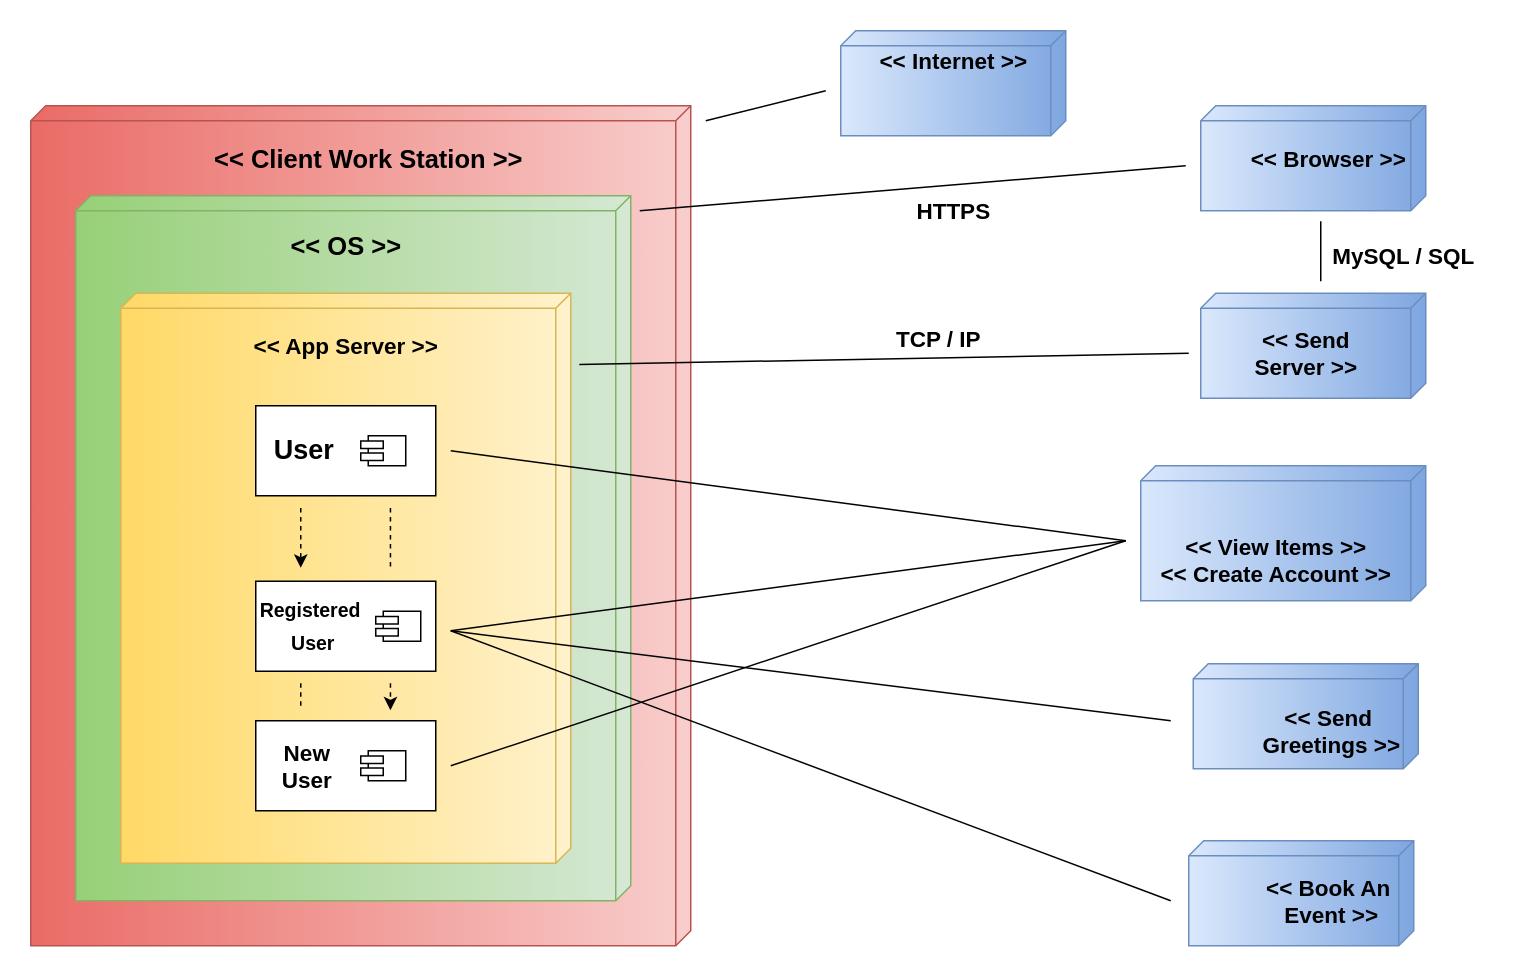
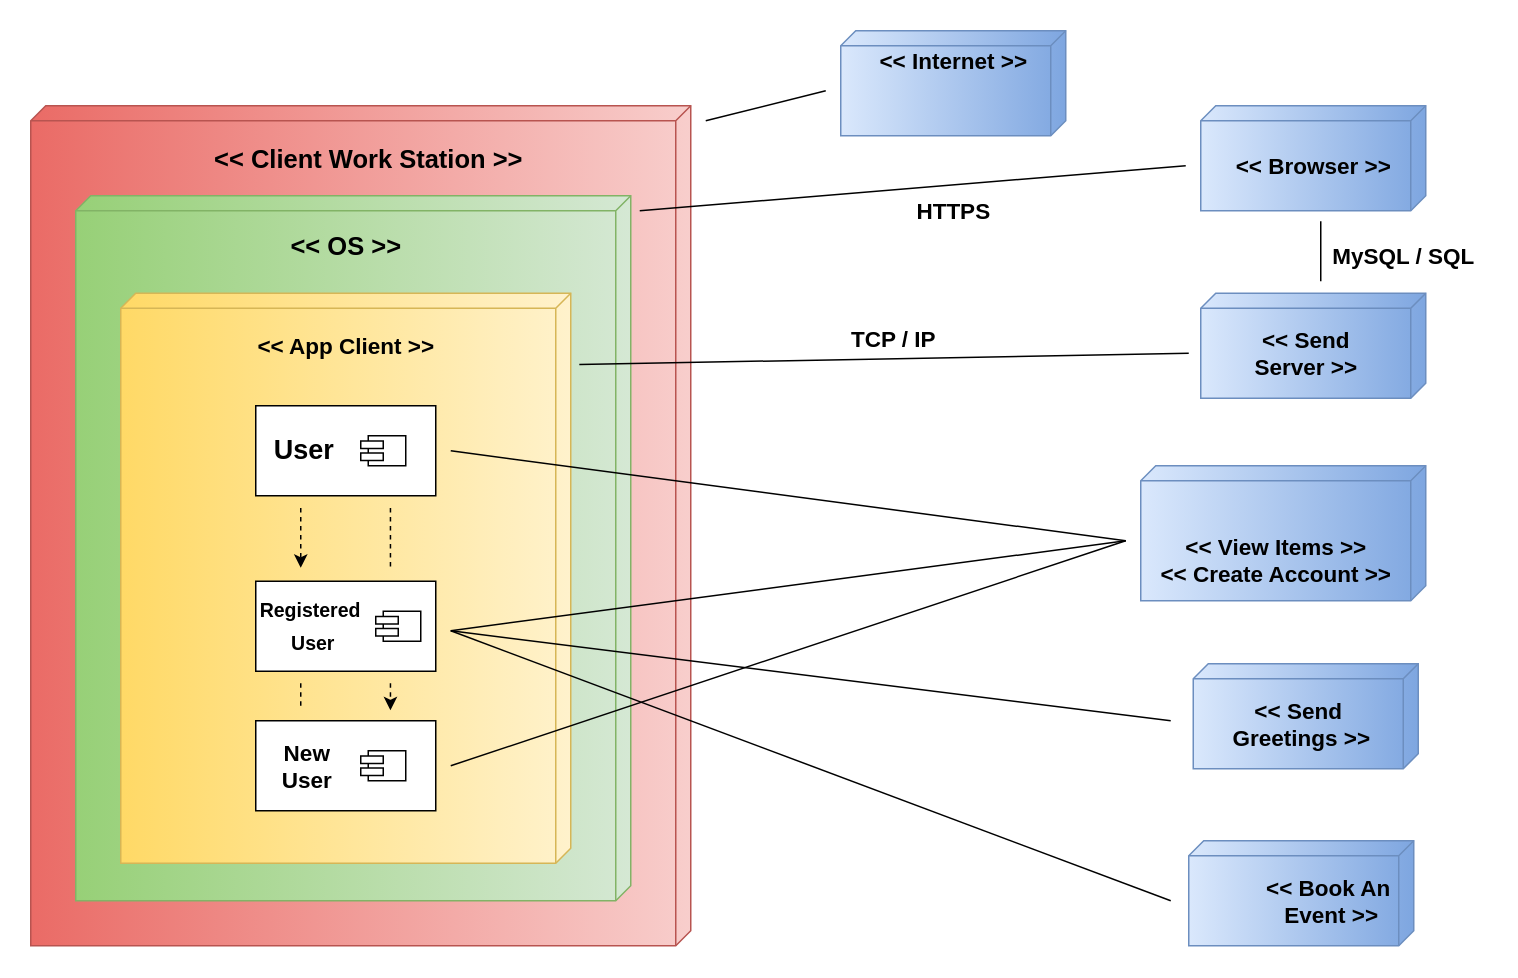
- <mxCell id="15" value="&lt;font style=&quot;font-size: 15px&quot;&gt;&lt;b&gt;&amp;lt;&amp;lt; Browser &amp;gt;&amp;gt;&lt;/b&gt;&lt;/font&gt;" style="text;html=1;align=center;verticalAlign=middle;resizable=0;points=[];autosize=1;strokeColor=none;fillColor=none;fontSize=13;" parent="1" vertex="1"><mxGeometry x="825" y="95" width="120" height="20" as="geometry" /></mxCell>
+ <mxCell id="15" value="&lt;font style=&quot;font-size: 15px&quot;&gt;&lt;b&gt;&amp;lt;&amp;lt; Browser &amp;gt;&amp;gt;&lt;/b&gt;&lt;/font&gt;" style="text;html=1;align=center;verticalAlign=middle;resizable=0;points=[];autosize=1;strokeColor=none;fillColor=none;fontSize=13;" parent="1" vertex="1"><mxGeometry x="815" y="100" width="120" height="20" as="geometry" /></mxCell>
- <mxCell id="34" value="&lt;b&gt;TCP / IP&lt;/b&gt;" style="text;html=1;align=center;verticalAlign=middle;resizable=0;points=[];autosize=1;strokeColor=none;fillColor=none;fontSize=15;" parent="1" vertex="1"><mxGeometry x="590" y="215" width="70" height="20" as="geometry" /></mxCell>
+ <mxCell id="34" value="&lt;b&gt;TCP / IP&lt;/b&gt;" style="text;html=1;align=center;verticalAlign=middle;resizable=0;points=[];autosize=1;strokeColor=none;fillColor=none;fontSize=15;" parent="1" vertex="1"><mxGeometry x="560" y="215" width="70" height="20" as="geometry" /></mxCell>
- <mxCell id="13" value="&lt;b&gt;&amp;lt;&amp;lt; App Server &amp;gt;&amp;gt;&lt;/b&gt;" style="text;html=1;align=center;verticalAlign=middle;resizable=0;points=[];autosize=1;strokeColor=none;fillColor=none;fontSize=15;" parent="1" vertex="1"><mxGeometry x="160" y="220" width="140" height="20" as="geometry" /></mxCell>
+ <mxCell id="13" value="&lt;b&gt;&amp;lt;&amp;lt; App Client &amp;gt;&amp;gt;&lt;/b&gt;" style="text;html=1;align=center;verticalAlign=middle;resizable=0;points=[];autosize=1;strokeColor=none;fillColor=none;fontSize=15;" parent="1" vertex="1"><mxGeometry x="160" y="220" width="140" height="20" as="geometry" /></mxCell>
- <mxCell id="22" value="&lt;b&gt;&amp;lt;&amp;lt; Send&amp;nbsp;&lt;br&gt;Greetings &amp;gt;&amp;gt;&lt;/b&gt;" style="text;html=1;align=center;verticalAlign=middle;resizable=0;points=[];autosize=1;strokeColor=none;fillColor=none;fontSize=15;" parent="1" vertex="1"><mxGeometry x="832" y="467" width="110" height="40" as="geometry" /></mxCell>
+ <mxCell id="22" value="&lt;b&gt;&amp;lt;&amp;lt; Send&amp;nbsp;&lt;br&gt;Greetings &amp;gt;&amp;gt;&lt;/b&gt;" style="text;html=1;align=center;verticalAlign=middle;resizable=0;points=[];autosize=1;strokeColor=none;fillColor=none;fontSize=15;" parent="1" vertex="1"><mxGeometry x="812" y="462" width="110" height="40" as="geometry" /></mxCell>
